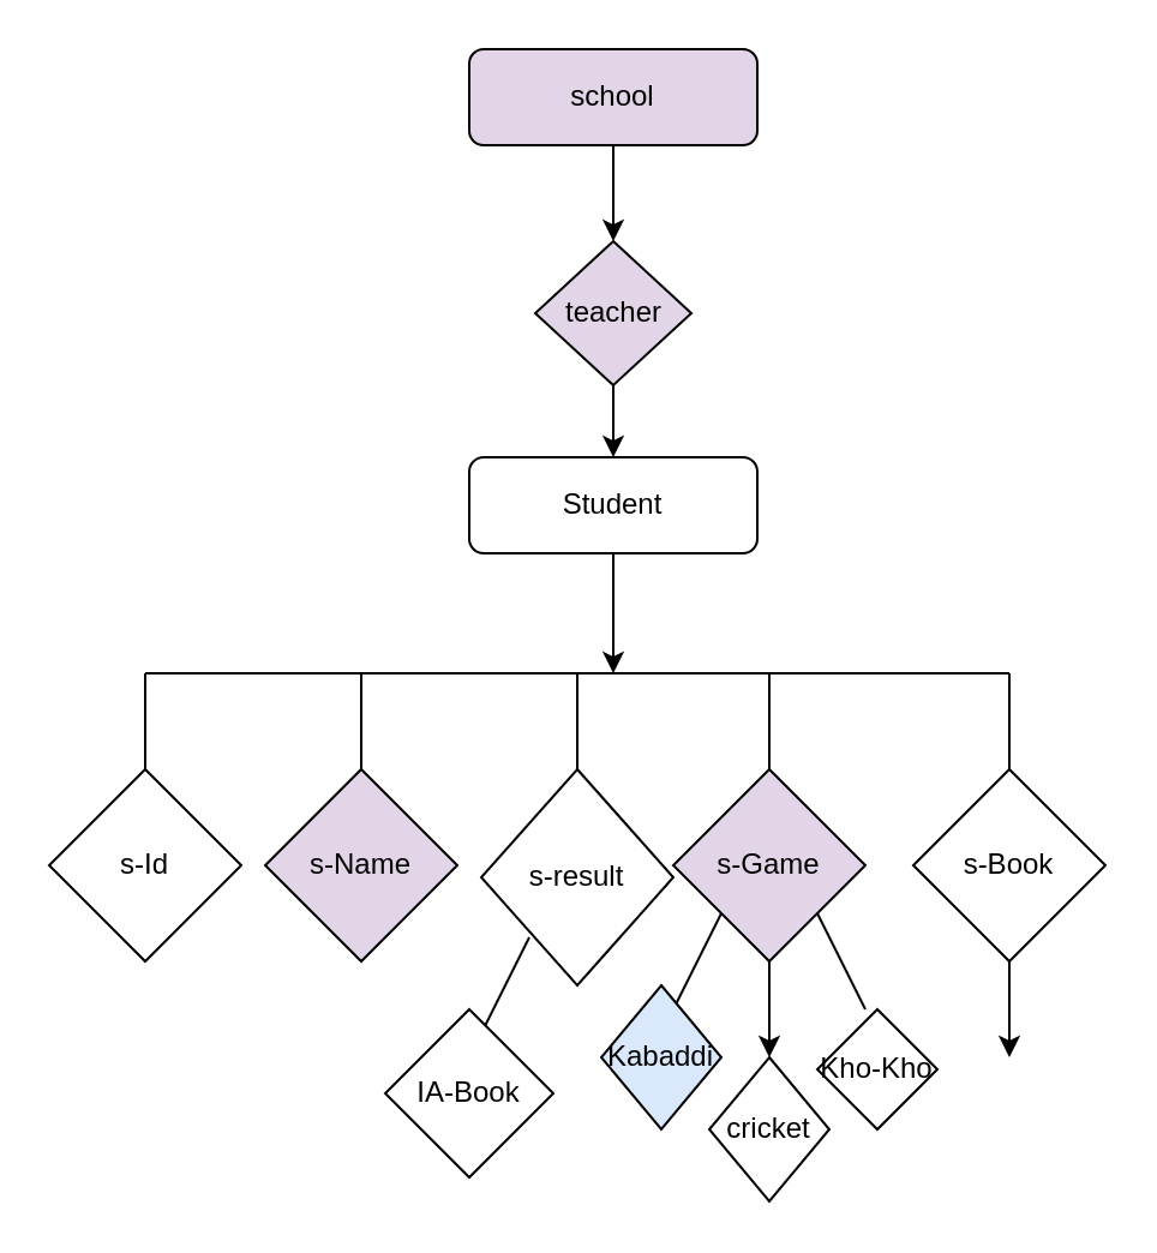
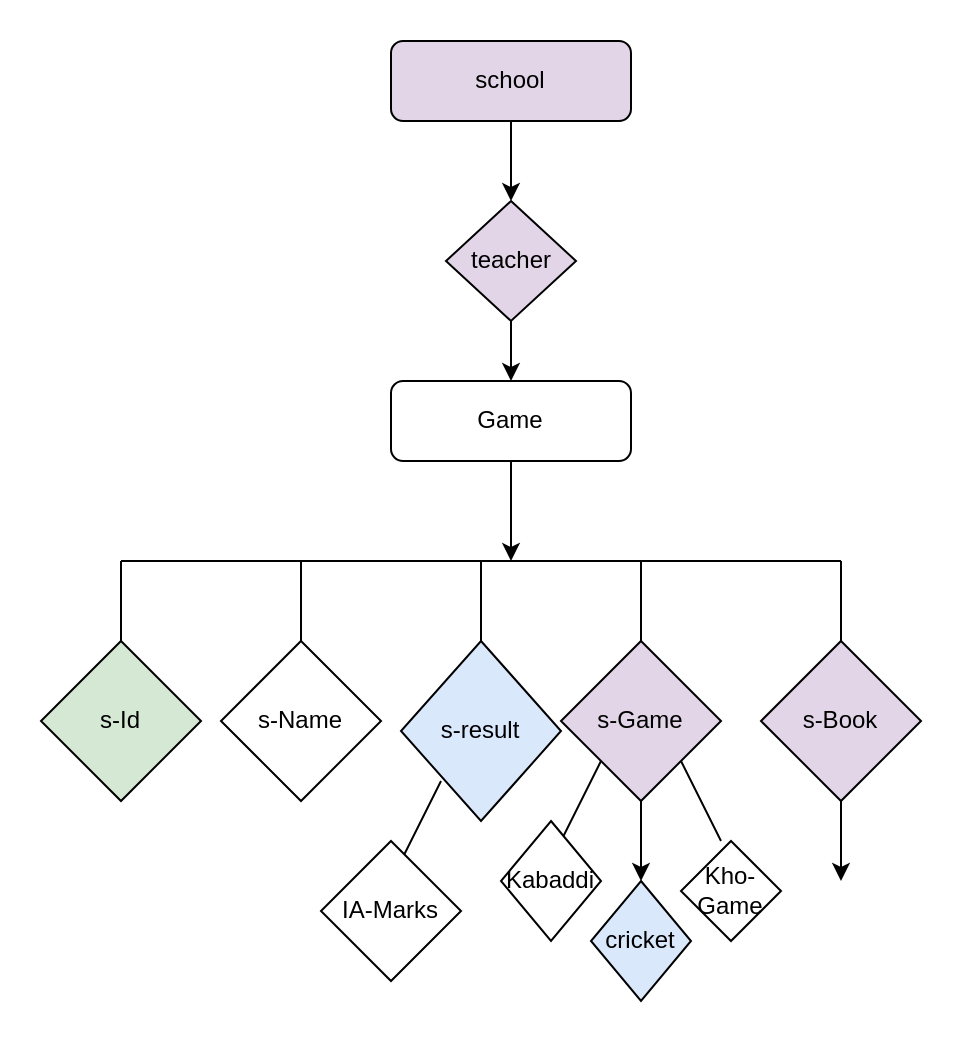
- <mxCell id="7" value="Student" style="rounded=1;whiteSpace=wrap;html=1;" vertex="1" parent="1"><mxGeometry x="195" y="190" width="120" height="40" as="geometry" /></mxCell>
+ <mxCell id="7" value="Game" style="rounded=1;whiteSpace=wrap;html=1;" vertex="1" parent="1"><mxGeometry x="195" y="190" width="120" height="40" as="geometry" /></mxCell>
- <mxCell id="14" value="s-Id" style="rhombus;whiteSpace=wrap;html=1;" vertex="1" parent="1"><mxGeometry x="20" y="320" width="80" height="80" as="geometry" /></mxCell>
+ <mxCell id="14" value="s-Id" style="rhombus;whiteSpace=wrap;html=1;fillColor=#d5e8d4;" vertex="1" parent="1"><mxGeometry x="20" y="320" width="80" height="80" as="geometry" /></mxCell>
- <mxCell id="15" value="s-Name" style="rhombus;whiteSpace=wrap;html=1;fillColor=#e1d5e7;" vertex="1" parent="1"><mxGeometry x="110" y="320" width="80" height="80" as="geometry" /></mxCell>
+ <mxCell id="15" value="s-Name" style="rhombus;whiteSpace=wrap;html=1;" vertex="1" parent="1"><mxGeometry x="110" y="320" width="80" height="80" as="geometry" /></mxCell>
- <mxCell id="20" value="s-Book" style="rhombus;whiteSpace=wrap;html=1;" vertex="1" parent="1"><mxGeometry x="380" y="320" width="80" height="80" as="geometry" /></mxCell>
+ <mxCell id="20" value="s-Book" style="rhombus;whiteSpace=wrap;html=1;fillColor=#e1d5e7;" vertex="1" parent="1"><mxGeometry x="380" y="320" width="80" height="80" as="geometry" /></mxCell>
- <mxCell id="16" value="s-result" style="rhombus;whiteSpace=wrap;html=1;" vertex="1" parent="1"><mxGeometry x="200" y="320" width="80" height="90" as="geometry" /></mxCell>
+ <mxCell id="16" value="s-result" style="rhombus;whiteSpace=wrap;html=1;fillColor=#dae8fc;" vertex="1" parent="1"><mxGeometry x="200" y="320" width="80" height="90" as="geometry" /></mxCell>
- <mxCell id="23" value="Kabaddi" style="rhombus;whiteSpace=wrap;html=1;fillColor=#dae8fc;" vertex="1" parent="1"><mxGeometry x="250" y="410" width="50" height="60" as="geometry" /></mxCell>
+ <mxCell id="23" value="Kabaddi" style="rhombus;whiteSpace=wrap;html=1;" vertex="1" parent="1"><mxGeometry x="250" y="410" width="50" height="60" as="geometry" /></mxCell>
- <mxCell id="24" value="Kho-Kho" style="rhombus;whiteSpace=wrap;html=1;" vertex="1" parent="1"><mxGeometry x="340" y="420" width="50" height="50" as="geometry" /></mxCell>
+ <mxCell id="24" value="Kho-Game" style="rhombus;whiteSpace=wrap;html=1;" vertex="1" parent="1"><mxGeometry x="340" y="420" width="50" height="50" as="geometry" /></mxCell>
- <mxCell id="27" value="IA-Book" style="rhombus;whiteSpace=wrap;html=1;" vertex="1" parent="1"><mxGeometry x="160" y="420" width="70" height="70" as="geometry" /></mxCell>
+ <mxCell id="27" value="IA-Marks" style="rhombus;whiteSpace=wrap;html=1;" vertex="1" parent="1"><mxGeometry x="160" y="420" width="70" height="70" as="geometry" /></mxCell>
- <mxCell id="25" value="cricket" style="rhombus;whiteSpace=wrap;html=1;" vertex="1" parent="1"><mxGeometry x="295" y="440" width="50" height="60" as="geometry" /></mxCell>
+ <mxCell id="25" value="cricket" style="rhombus;whiteSpace=wrap;html=1;fillColor=#dae8fc;" vertex="1" parent="1"><mxGeometry x="295" y="440" width="50" height="60" as="geometry" /></mxCell>
